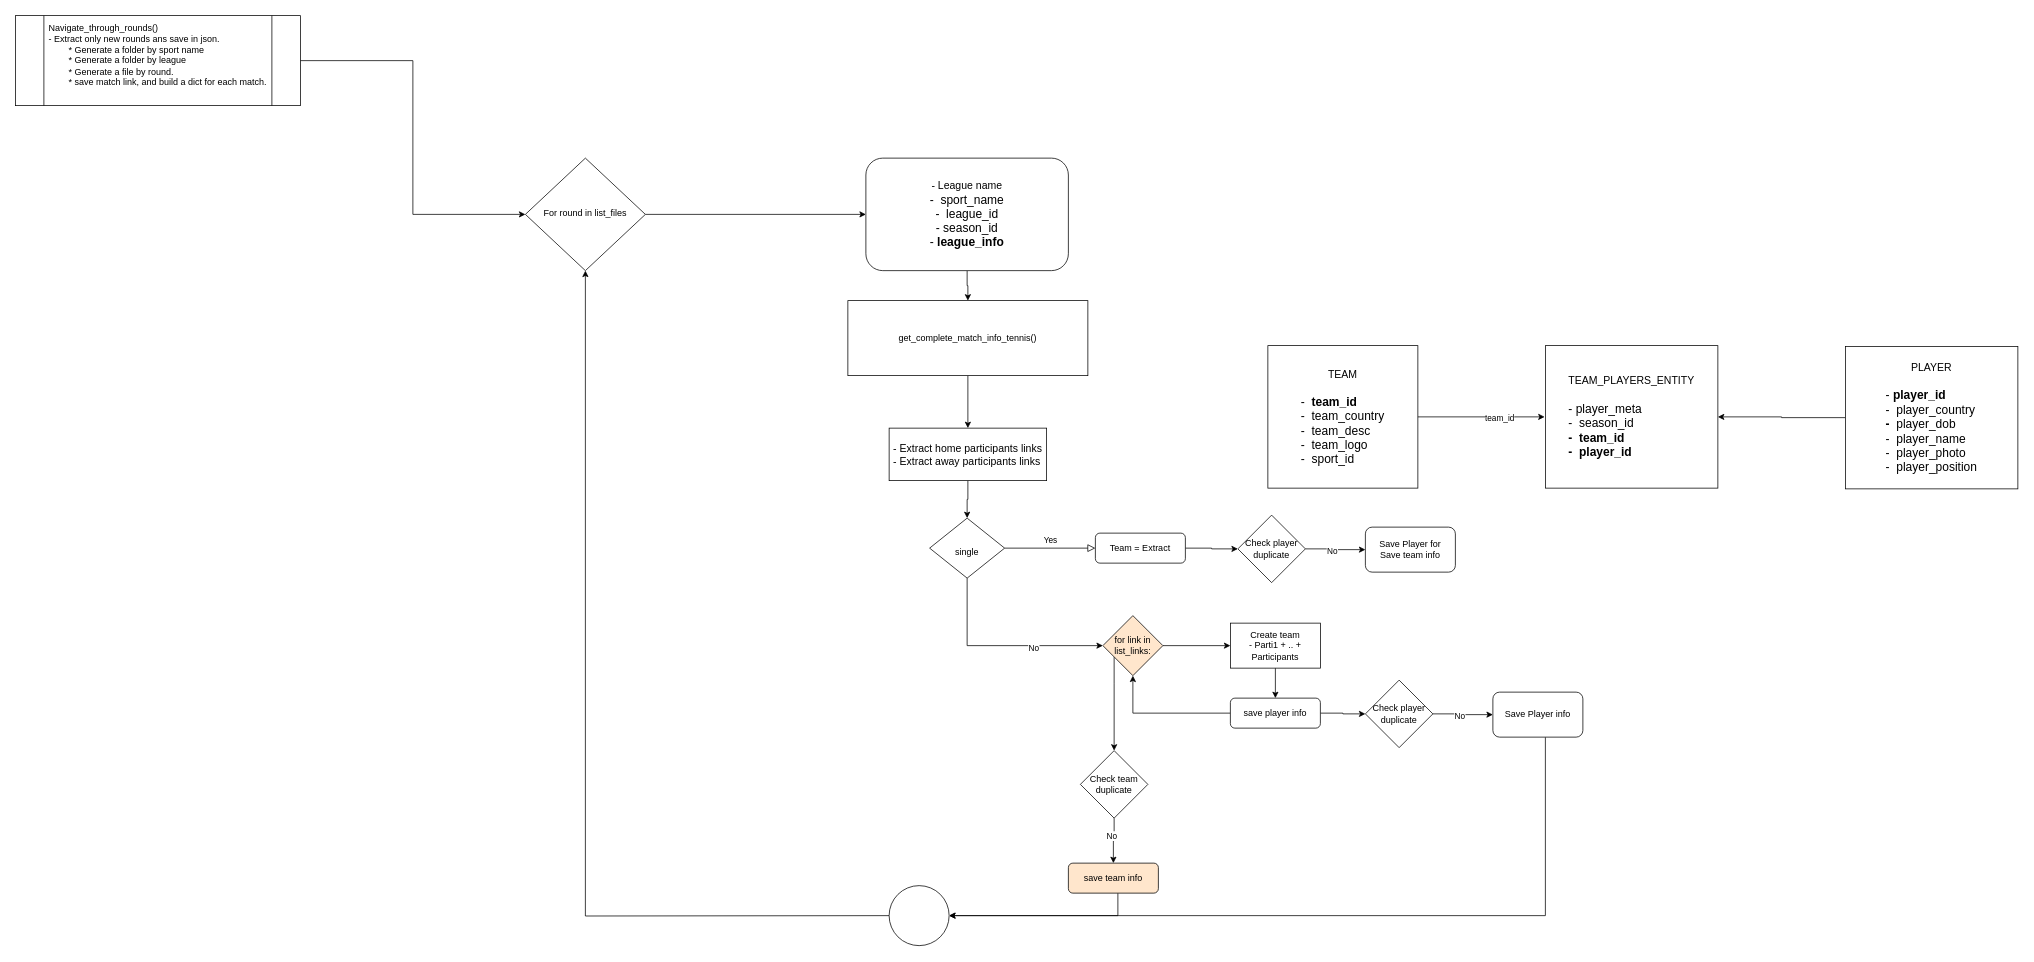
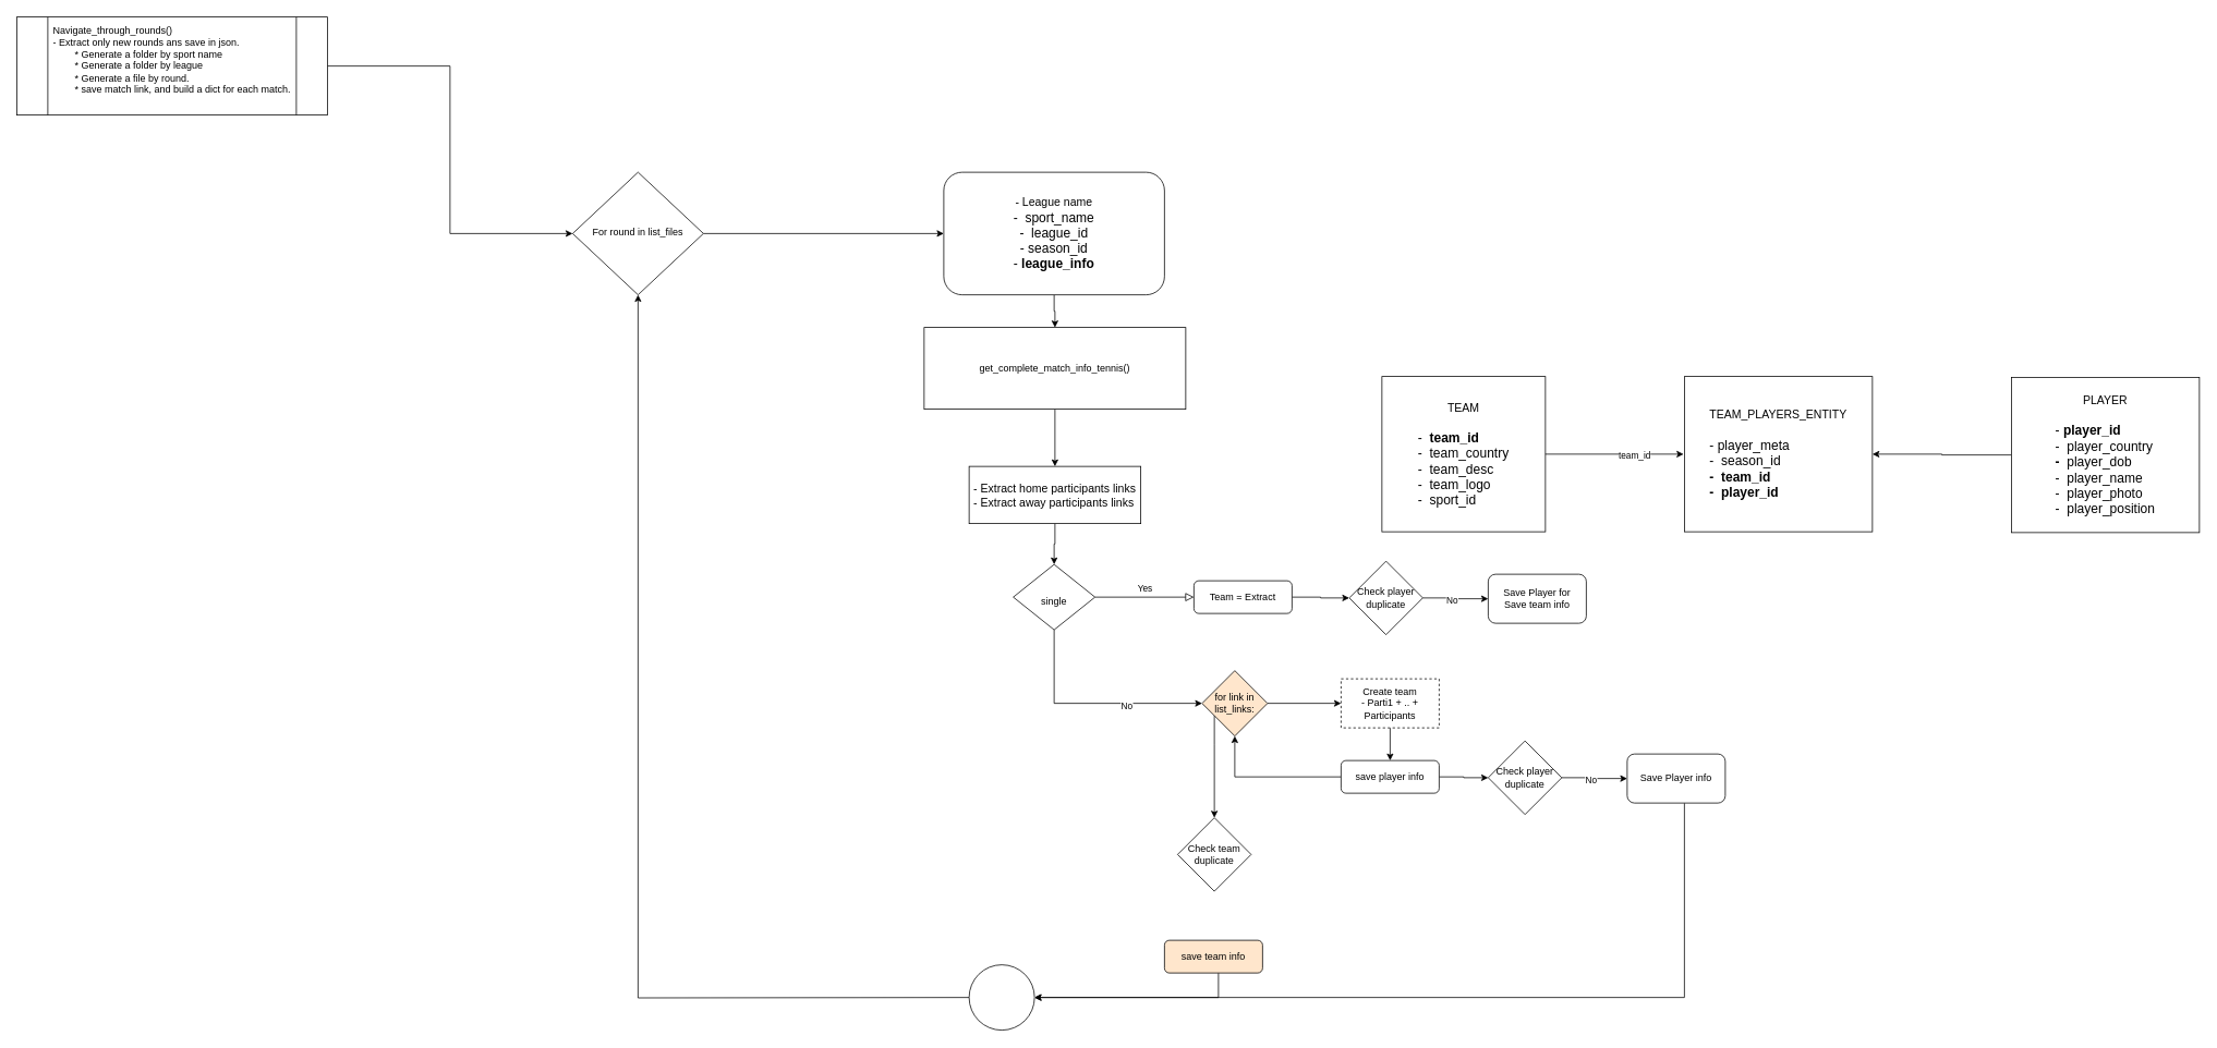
- <mxCell id="23" value="&lt;div&gt;Create team&lt;/div&gt;&lt;div&gt;- Parti1 + .. + Participants &lt;br&gt;&lt;/div&gt;" style="rounded=0;whiteSpace=wrap;html=1;" vertex="1" parent="1"><mxGeometry x="1640" y="830" width="120" height="60" as="geometry" /></mxCell>
+ <mxCell id="23" value="&lt;div&gt;Create team&lt;/div&gt;&lt;div&gt;- Parti1 + .. + Participants &lt;br&gt;&lt;/div&gt;" style="rounded=0;whiteSpace=wrap;html=1;dashed=1;" vertex="1" parent="1"><mxGeometry x="1640" y="830" width="120" height="60" as="geometry" /></mxCell>
- <mxCell id="38" style="edgeStyle=orthogonalEdgeStyle;rounded=0;orthogonalLoop=1;jettySize=auto;html=1;" edge="1" parent="1" source="40" target="28"><mxGeometry relative="1" as="geometry" /></mxCell>
- <mxCell id="39" value="&lt;div&gt;No&lt;/div&gt;" style="edgeLabel;html=1;align=center;verticalAlign=middle;resizable=0;points=[];" vertex="1" connectable="0" parent="38"><mxGeometry x="-0.254" y="-4" relative="1" as="geometry"><mxPoint as="offset" /></mxGeometry></mxCell>
